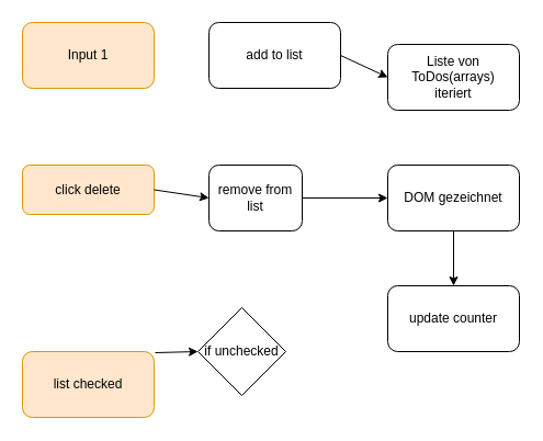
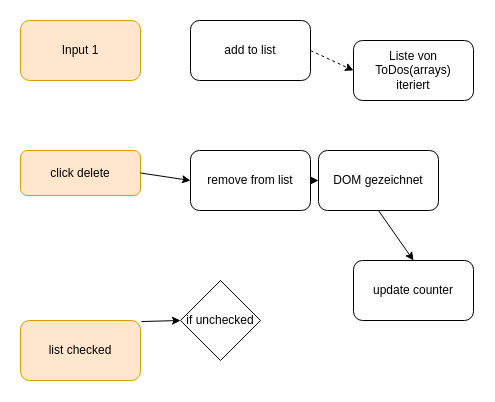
- <mxCell id="6" value="" style="endArrow=classic;html=1;entryX=0;entryY=0.5;entryDx=0;entryDy=0;exitX=1;exitY=0.5;exitDx=0;exitDy=0;" edge="1" parent="1" source="5" target="2"><mxGeometry width="50" height="50" relative="1" as="geometry"><mxPoint x="320" y="90" as="sourcePoint" /><mxPoint x="370" y="40" as="targetPoint" /></mxGeometry></mxCell>
+ <mxCell id="6" value="" style="endArrow=classic;html=1;entryX=0;entryY=0.5;entryDx=0;entryDy=0;exitX=1;exitY=0.5;exitDx=0;exitDy=0;dashed=1;" edge="1" parent="1" source="5" target="2"><mxGeometry width="50" height="50" relative="1" as="geometry"><mxPoint x="320" y="90" as="sourcePoint" /><mxPoint x="370" y="40" as="targetPoint" /></mxGeometry></mxCell>
- <mxCell id="8" value="remove from list" style="rounded=1;whiteSpace=wrap;html=1;" vertex="1" parent="1"><mxGeometry x="190" y="150" width="85" height="60" as="geometry" /></mxCell>
+ <mxCell id="8" value="remove from list" style="rounded=1;whiteSpace=wrap;html=1;" vertex="1" parent="1"><mxGeometry x="190" y="150" width="120" height="60" as="geometry" /></mxCell>
- <mxCell id="3" value="DOM gezeichnet" style="rounded=1;whiteSpace=wrap;html=1;" vertex="1" parent="1"><mxGeometry x="353" y="150" width="120" height="60" as="geometry" /></mxCell>
+ <mxCell id="3" value="DOM gezeichnet" style="rounded=1;whiteSpace=wrap;html=1;" vertex="1" parent="1"><mxGeometry x="318" y="150" width="120" height="60" as="geometry" /></mxCell>
